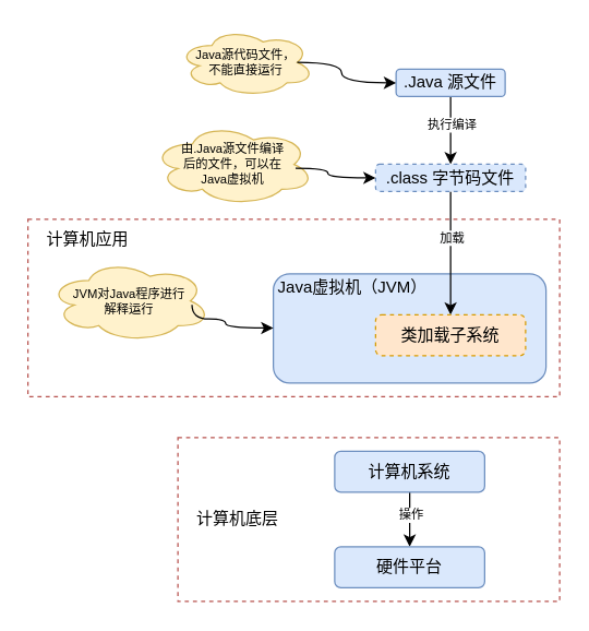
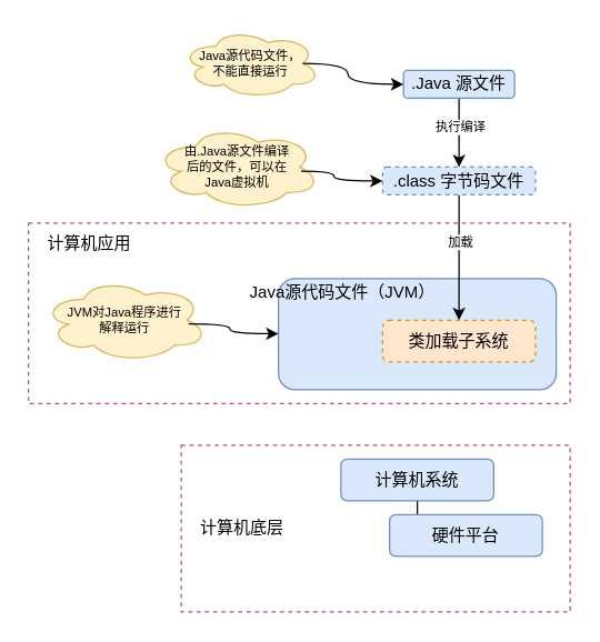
- <mxCell id="2" value="Java虚拟机（JVM）" style="whiteSpace=wrap;html=1;rounded=1;shadow=0;strokeColor=#6c8ebf;fillColor=#dae8fc;glass=0;fillStyle=auto;labelPosition=left;verticalLabelPosition=top;align=right;verticalAlign=bottom;spacingBottom=-19;spacingLeft=0;spacingRight=-115;" parent="1" vertex="1"><mxGeometry x="200" y="200" width="200" height="80" as="geometry" /></mxCell>
+ <mxCell id="2" value="Java源代码文件（JVM）" style="whiteSpace=wrap;html=1;rounded=1;shadow=0;strokeColor=#6c8ebf;fillColor=#dae8fc;glass=0;fillStyle=auto;labelPosition=left;verticalLabelPosition=top;align=right;verticalAlign=bottom;spacingBottom=-19;spacingLeft=0;spacingRight=-115;" parent="1" vertex="1"><mxGeometry x="200" y="200" width="200" height="80" as="geometry" /></mxCell>
- <mxCell id="18" value="JVM对Java程序进行&lt;br&gt;解释运行" style="ellipse;shape=cloud;whiteSpace=wrap;html=1;rounded=1;shadow=0;strokeColor=#d6b656;fillColor=#fff2cc;glass=0;fillStyle=auto;fontSize=9;" parent="1" vertex="1"><mxGeometry x="35" y="189.67" width="119" height="60.33" as="geometry" /></mxCell>
+ <mxCell id="18" value="JVM对Java程序进行&lt;br&gt;解释运行" style="ellipse;shape=cloud;whiteSpace=wrap;html=1;rounded=1;shadow=0;strokeColor=#d6b656;fillColor=#fff2cc;glass=0;fillStyle=auto;fontSize=9;" parent="1" vertex="1"><mxGeometry x="30" y="199.67" width="119" height="60.33" as="geometry" /></mxCell>
- <mxCell id="17" value="硬件平台" style="whiteSpace=wrap;html=1;rounded=1;shadow=0;strokeColor=#6c8ebf;fillColor=#dae8fc;glass=0;fillStyle=auto;labelPosition=center;verticalLabelPosition=middle;align=center;verticalAlign=middle;spacingBottom=0;spacingLeft=0;spacingRight=0;" parent="1" vertex="1"><mxGeometry x="245" y="400" width="110" height="30" as="geometry" /></mxCell>
+ <mxCell id="17" value="硬件平台" style="whiteSpace=wrap;html=1;rounded=1;shadow=0;strokeColor=#6c8ebf;fillColor=#dae8fc;glass=0;fillStyle=auto;labelPosition=center;verticalLabelPosition=middle;align=center;verticalAlign=middle;spacingBottom=0;spacingLeft=0;spacingRight=0;" parent="1" vertex="1"><mxGeometry x="280" y="370" width="110" height="30" as="geometry" /></mxCell>
